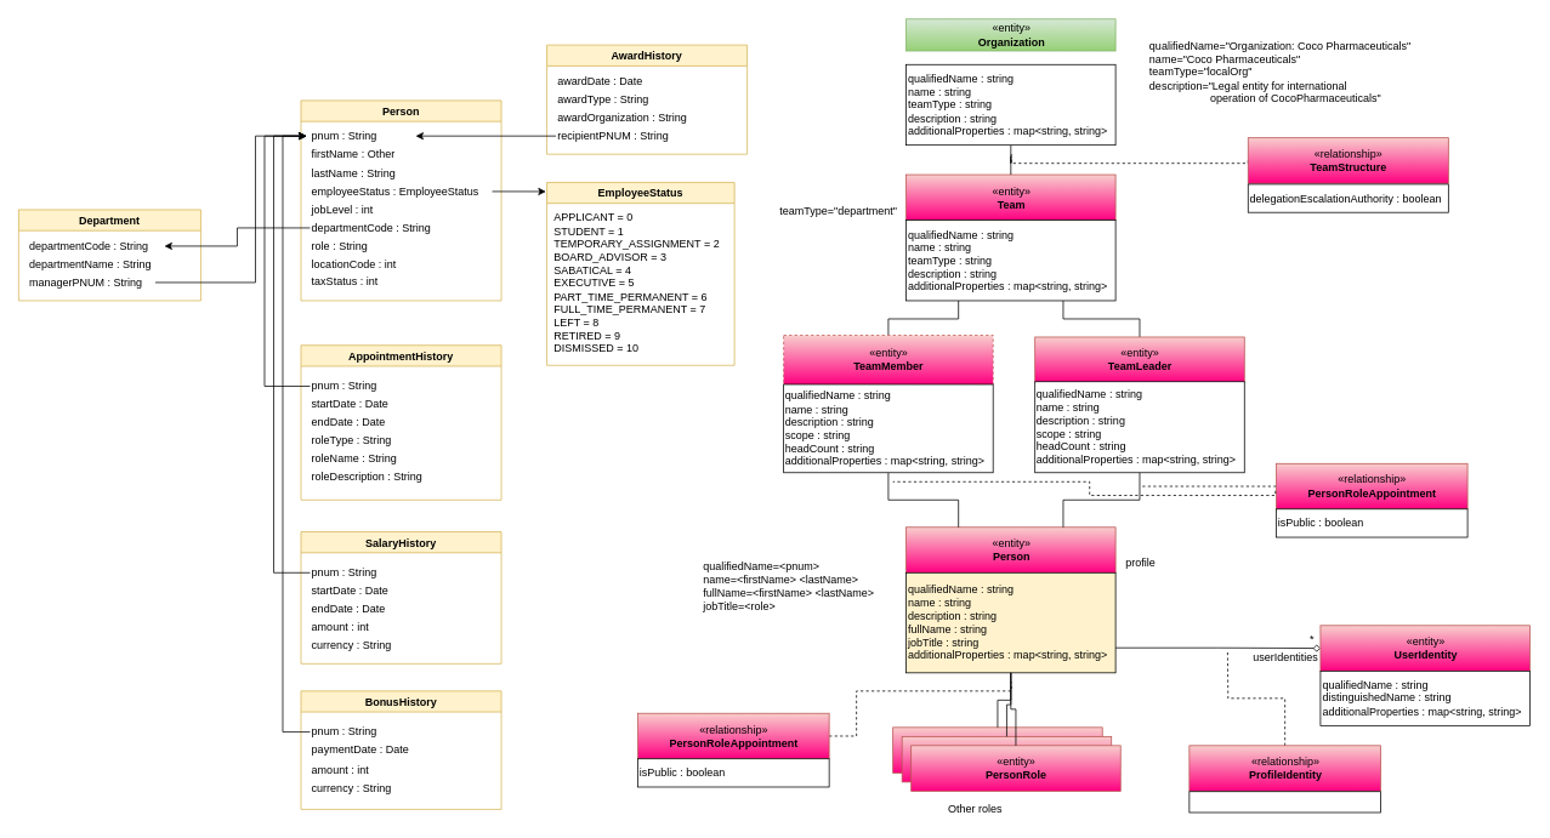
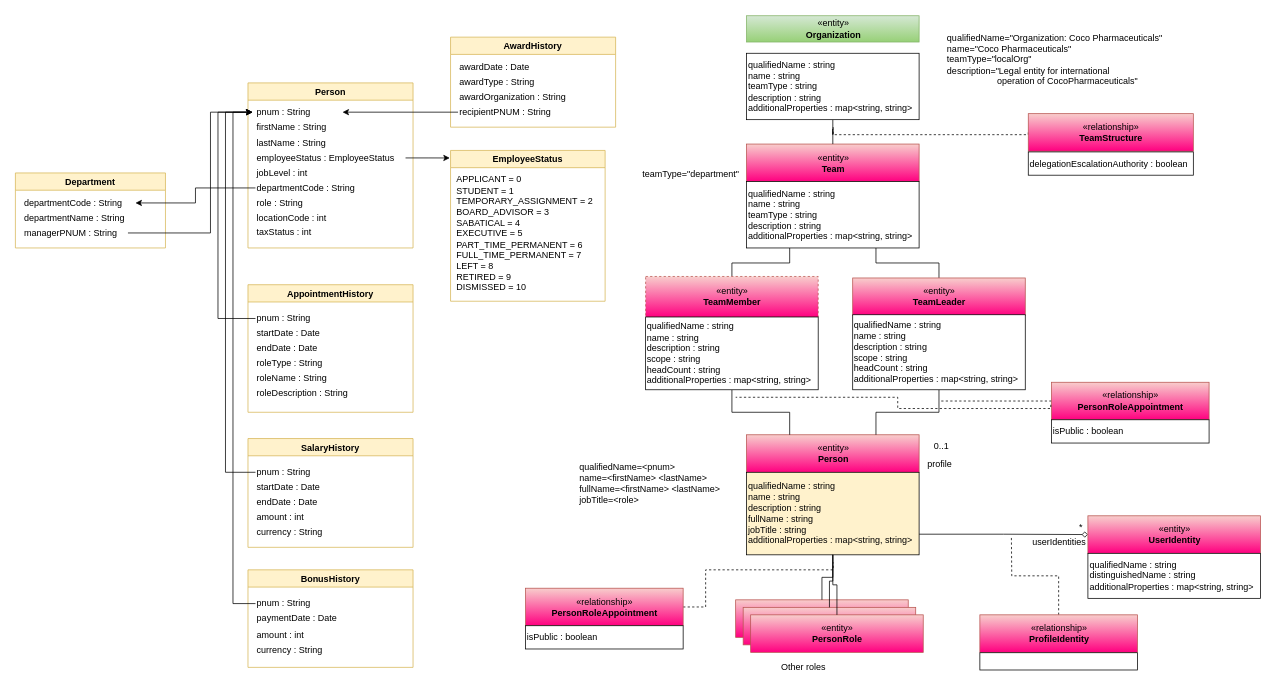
- <mxCell id="9" value="firstName : Other" style="text;html=1;align=left;verticalAlign=middle;resizable=0;points=[];autosize=1;strokeColor=none;fillColor=none;" vertex="1" parent="7"><mxGeometry x="10" y="49" width="110" height="20" as="geometry" /></mxCell>
+ <mxCell id="9" value="firstName : String" style="text;html=1;align=left;verticalAlign=middle;resizable=0;points=[];autosize=1;strokeColor=none;fillColor=none;" vertex="1" parent="7"><mxGeometry x="10" y="49" width="110" height="20" as="geometry" /></mxCell>
+ <mxCell id="58" value="0..1" style="text;html=1;resizable=0;points=[];autosize=1;align=center;verticalAlign=top;spacingTop=-4;" vertex="1" parent="1"><mxGeometry x="1233.5" y="584" width="40" height="20" as="geometry" /></mxCell>
